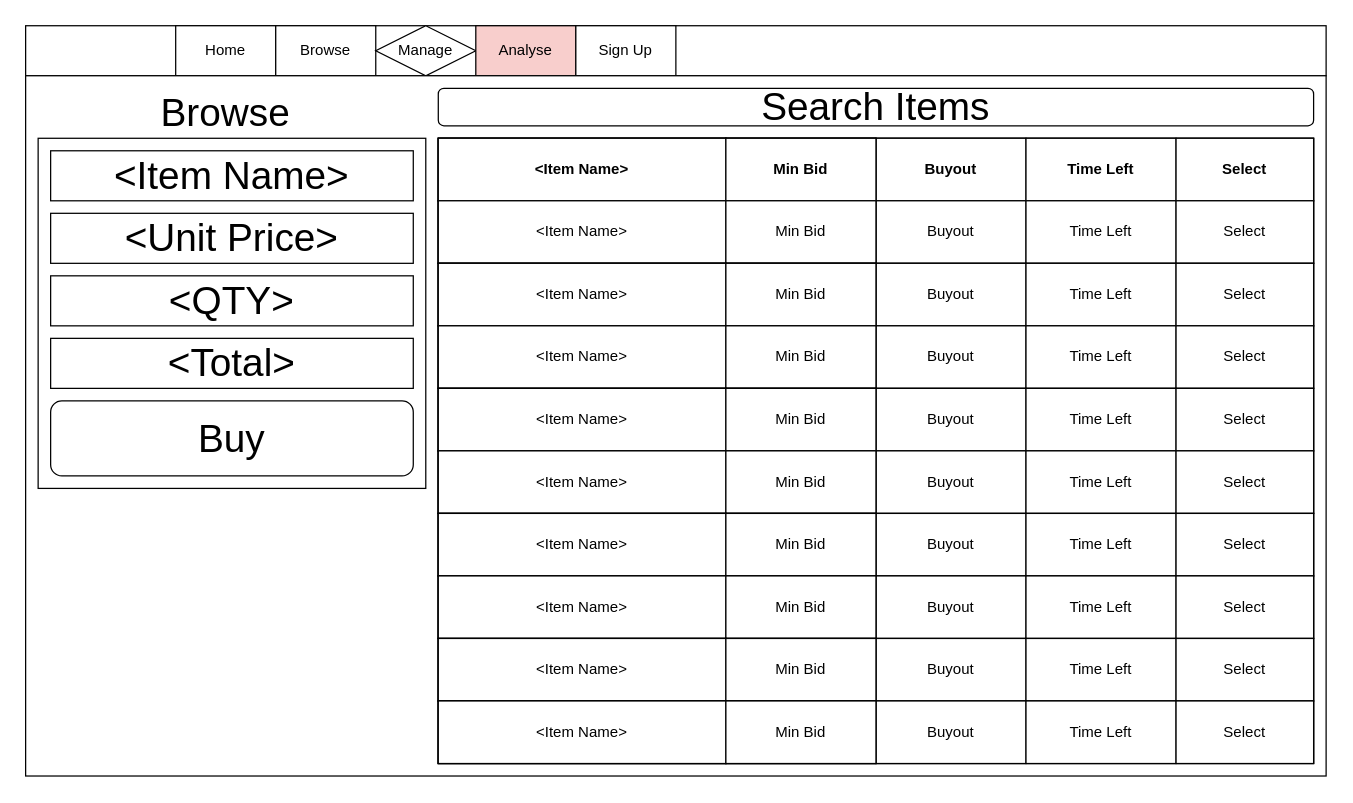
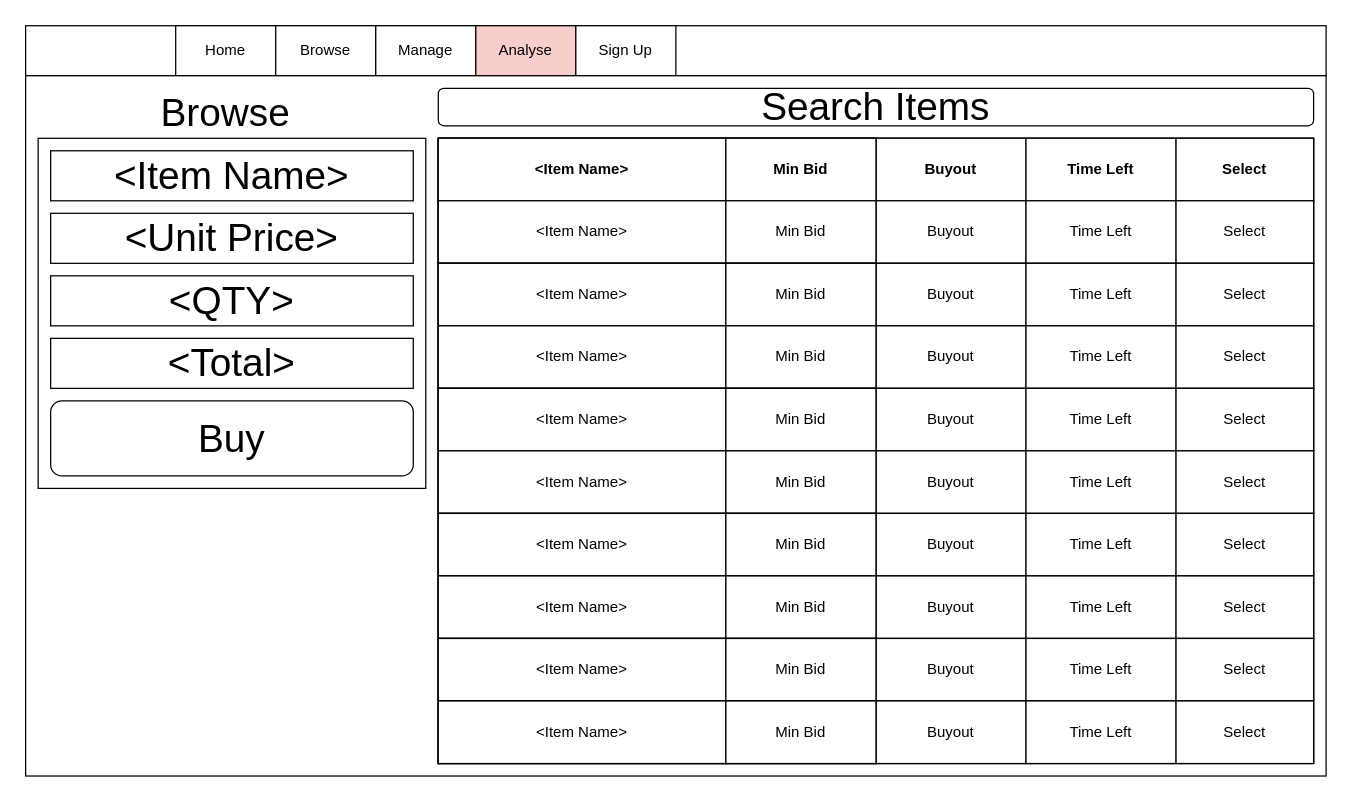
- <mxCell id="5" value="Manage" style="rhombus;whiteSpace=wrap;html=1;" vertex="1" parent="1"><mxGeometry x="300" y="20" width="80" height="40" as="geometry" /></mxCell>
+ <mxCell id="5" value="Manage" style="rounded=0;whiteSpace=wrap;html=1;" vertex="1" parent="1"><mxGeometry x="300" y="20" width="80" height="40" as="geometry" /></mxCell>
